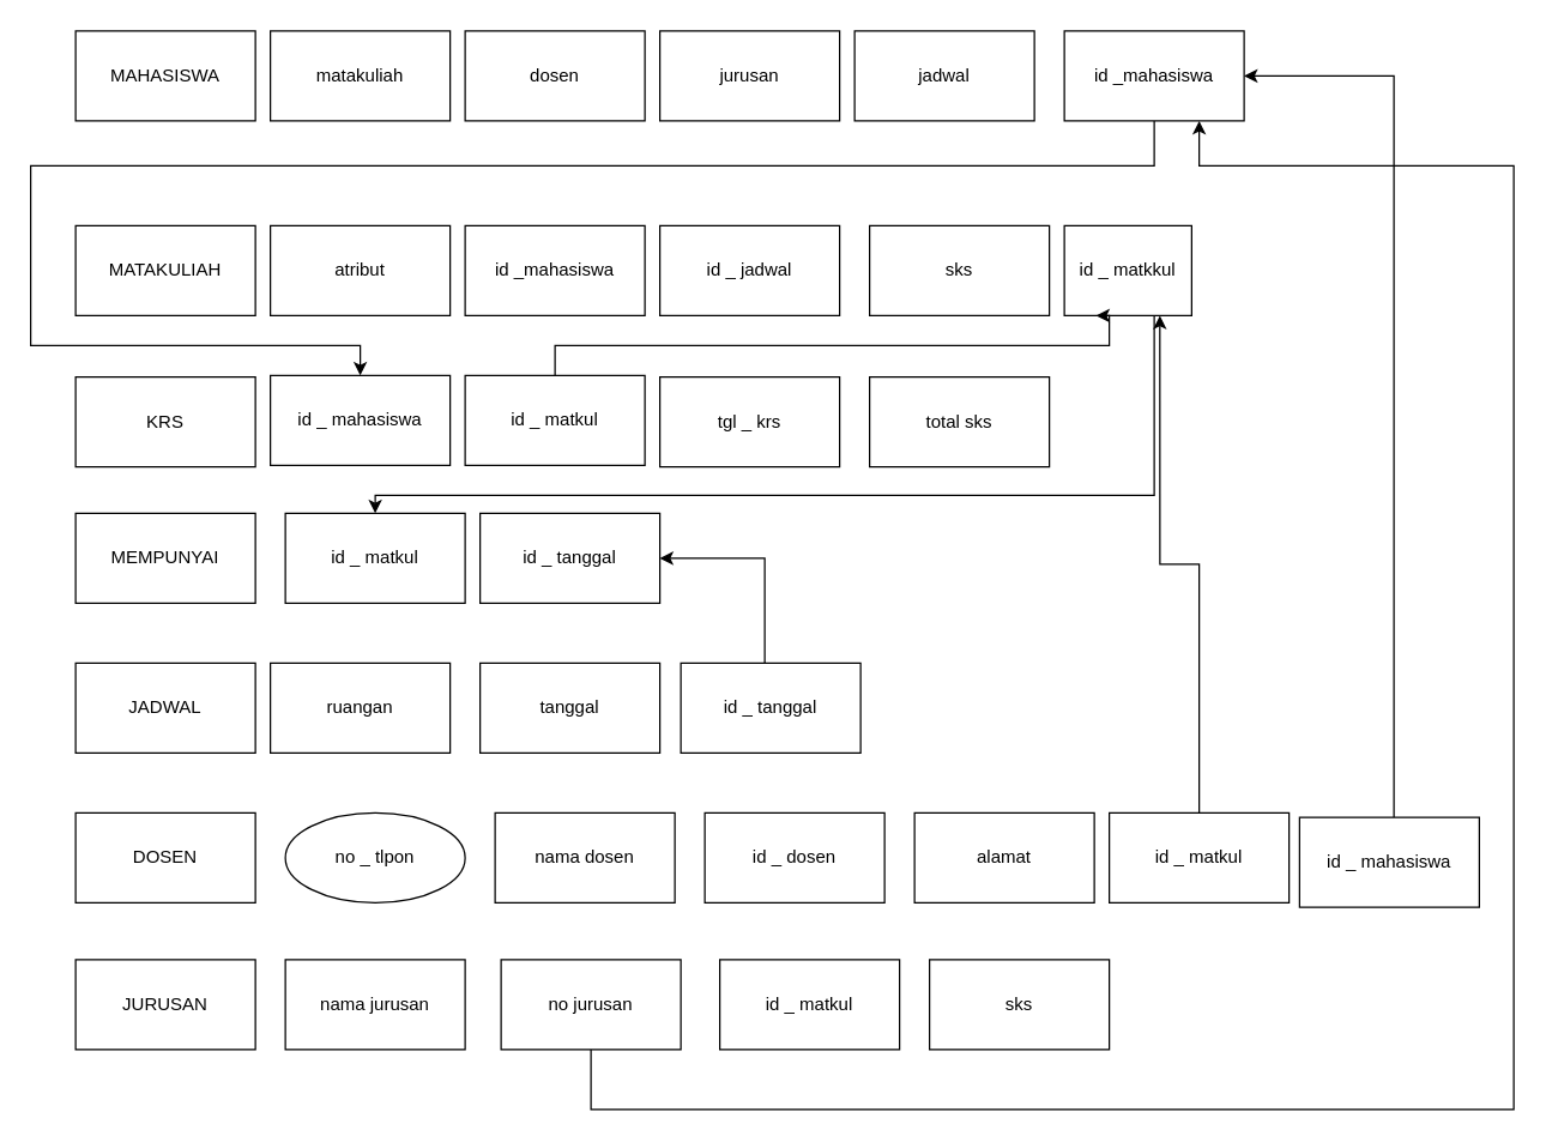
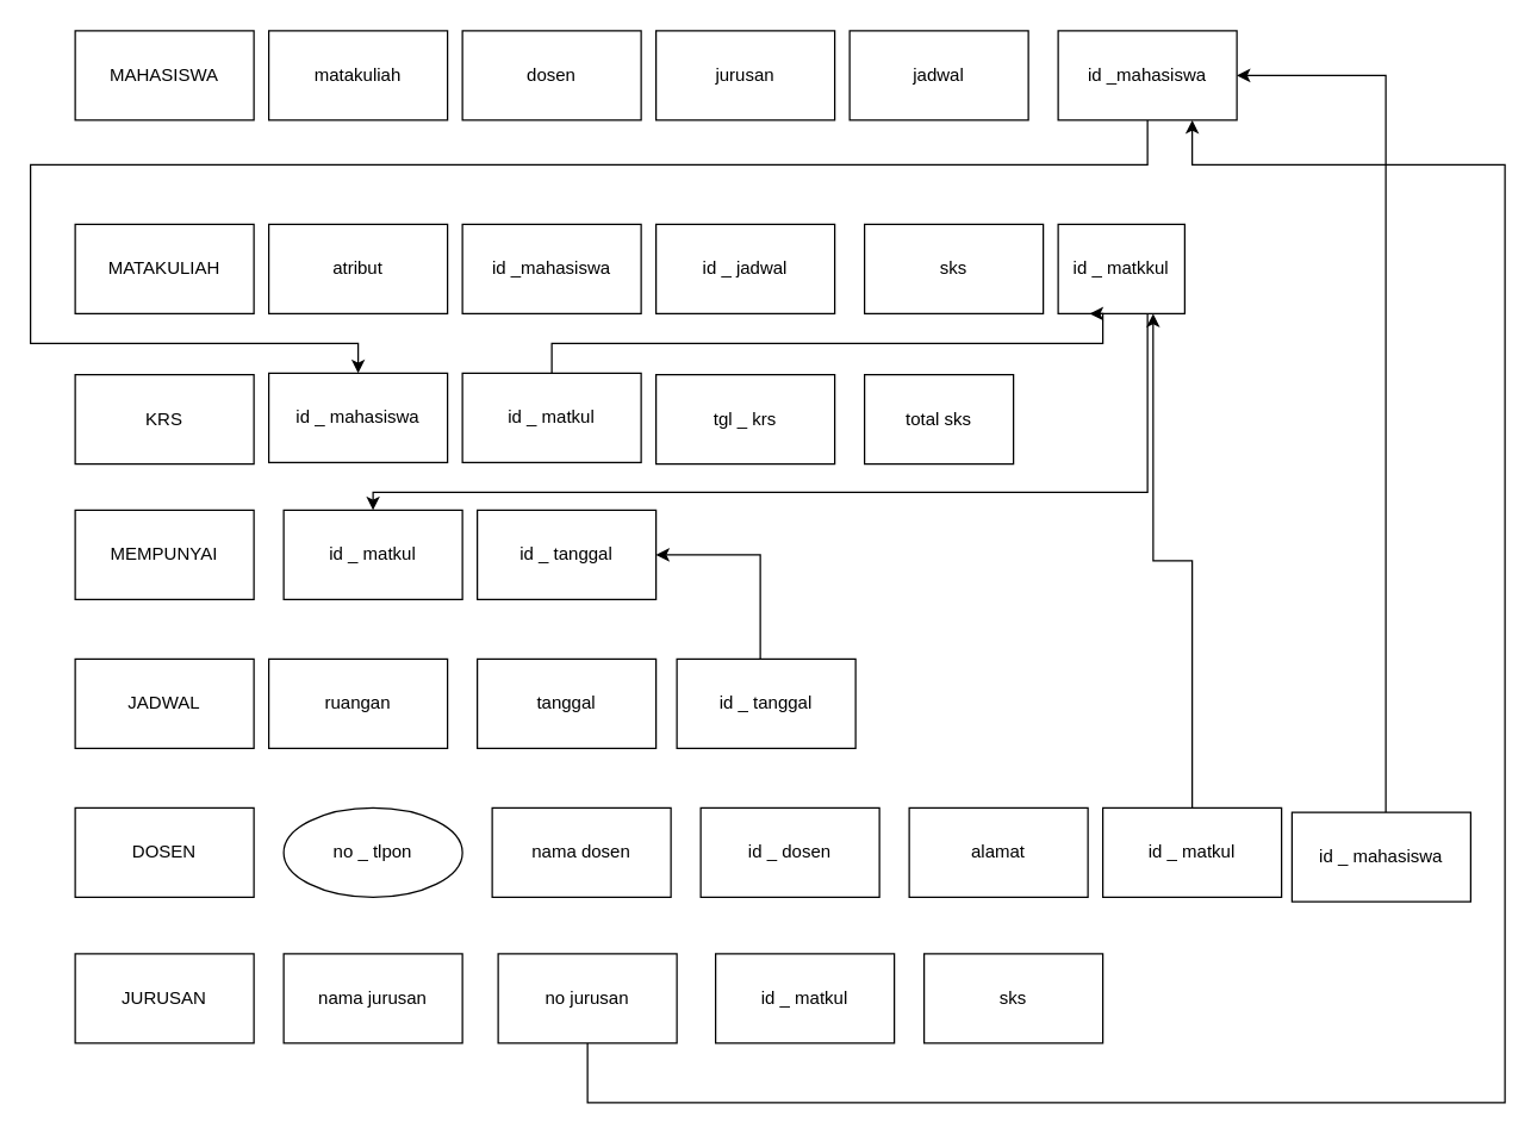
- <mxCell id="34" value="total sks" style="rounded=0;whiteSpace=wrap;html=1;" vertex="1" parent="1"><mxGeometry x="580" y="251" width="120" height="60" as="geometry" /></mxCell>
+ <mxCell id="34" value="total sks" style="rounded=0;whiteSpace=wrap;html=1;" vertex="1" parent="1"><mxGeometry x="580" y="251" width="100" height="60" as="geometry" /></mxCell>
